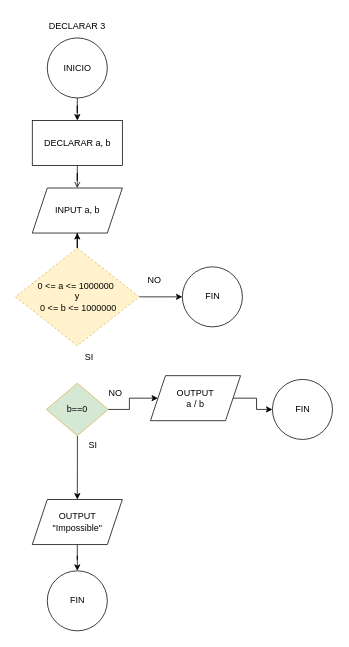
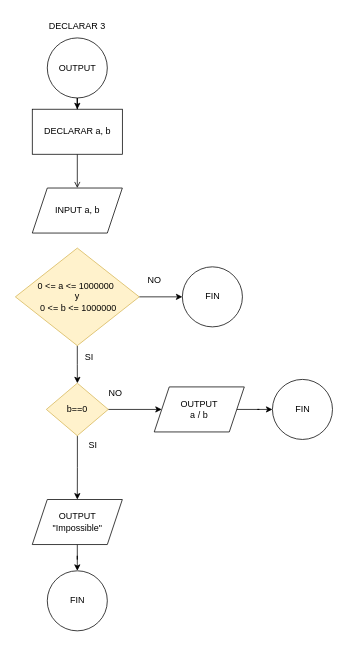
- <mxCell id="4" value="INICIO" style="ellipse;whiteSpace=wrap;html=1;" vertex="1" parent="1"><mxGeometry x="62.5" y="50" width="80" height="80" as="geometry" /></mxCell>
+ <mxCell id="4" value="OUTPUT" style="ellipse;whiteSpace=wrap;html=1;" vertex="1" parent="1"><mxGeometry x="62.5" y="50" width="80" height="80" as="geometry" /></mxCell>
- <mxCell id="6" value="DECLARAR a, b" style="whiteSpace=wrap;html=1;" vertex="1" parent="1"><mxGeometry x="42.5" y="160" width="120" height="60" as="geometry" /></mxCell>
+ <mxCell id="6" value="DECLARAR a, b" style="whiteSpace=wrap;html=1;" vertex="1" parent="1"><mxGeometry x="42.5" y="145" width="120" height="60" as="geometry" /></mxCell>
- <mxCell id="9" value="" style="edgeStyle=orthogonalEdgeStyle;rounded=0;orthogonalLoop=1;jettySize=auto;html=1;" edge="1" parent="1" source="10" target="7"><mxGeometry relative="1" as="geometry" /></mxCell>
+ <mxCell id="9" value="" style="edgeStyle=orthogonalEdgeStyle;rounded=0;orthogonalLoop=1;jettySize=auto;html=1;" edge="1" parent="1" source="10" target="16"><mxGeometry relative="1" as="geometry" /></mxCell>
- <mxCell id="10" value="0 &amp;lt;= a &amp;lt;= 1000000&amp;nbsp;&lt;div&gt;&lt;div&gt;y&lt;/div&gt;&lt;div&gt;&amp;nbsp;0 &amp;lt;= b &amp;lt;= 1000000&lt;/div&gt;&lt;/div&gt;" style="rhombus;whiteSpace=wrap;html=1;fillColor=#fff2cc;strokeColor=#d6b656;dashed=1;" vertex="1" parent="1"><mxGeometry x="20" y="330" width="165" height="130" as="geometry" /></mxCell>
+ <mxCell id="10" value="0 &amp;lt;= a &amp;lt;= 1000000&amp;nbsp;&lt;div&gt;&lt;div&gt;y&lt;/div&gt;&lt;div&gt;&amp;nbsp;0 &amp;lt;= b &amp;lt;= 1000000&lt;/div&gt;&lt;/div&gt;" style="rhombus;whiteSpace=wrap;html=1;fillColor=#fff2cc;strokeColor=#d6b656;" vertex="1" parent="1"><mxGeometry x="20" y="330" width="165" height="130" as="geometry" /></mxCell>
- <mxCell id="20" value="OUTPUT&lt;div&gt;a / b&lt;/div&gt;" style="shape=parallelogram;perimeter=parallelogramPerimeter;whiteSpace=wrap;html=1;fixedSize=1;" vertex="1" parent="1"><mxGeometry x="200" y="500" width="120" height="60" as="geometry" /></mxCell>
+ <mxCell id="20" value="OUTPUT&lt;div&gt;a / b&lt;/div&gt;" style="shape=parallelogram;perimeter=parallelogramPerimeter;whiteSpace=wrap;html=1;fixedSize=1;" vertex="1" parent="1"><mxGeometry x="205" y="515" width="120" height="60" as="geometry" /></mxCell>
- <mxCell id="16" value="b==0" style="rhombus;whiteSpace=wrap;html=1;fillColor=#d5e8d4;strokeColor=#d6b656;" vertex="1" parent="1"><mxGeometry x="61.25" y="510" width="82.5" height="70" as="geometry" /></mxCell>
+ <mxCell id="16" value="b==0" style="rhombus;whiteSpace=wrap;html=1;fillColor=#fff2cc;strokeColor=#d6b656;" vertex="1" parent="1"><mxGeometry x="61.25" y="510" width="82.5" height="70" as="geometry" /></mxCell>
